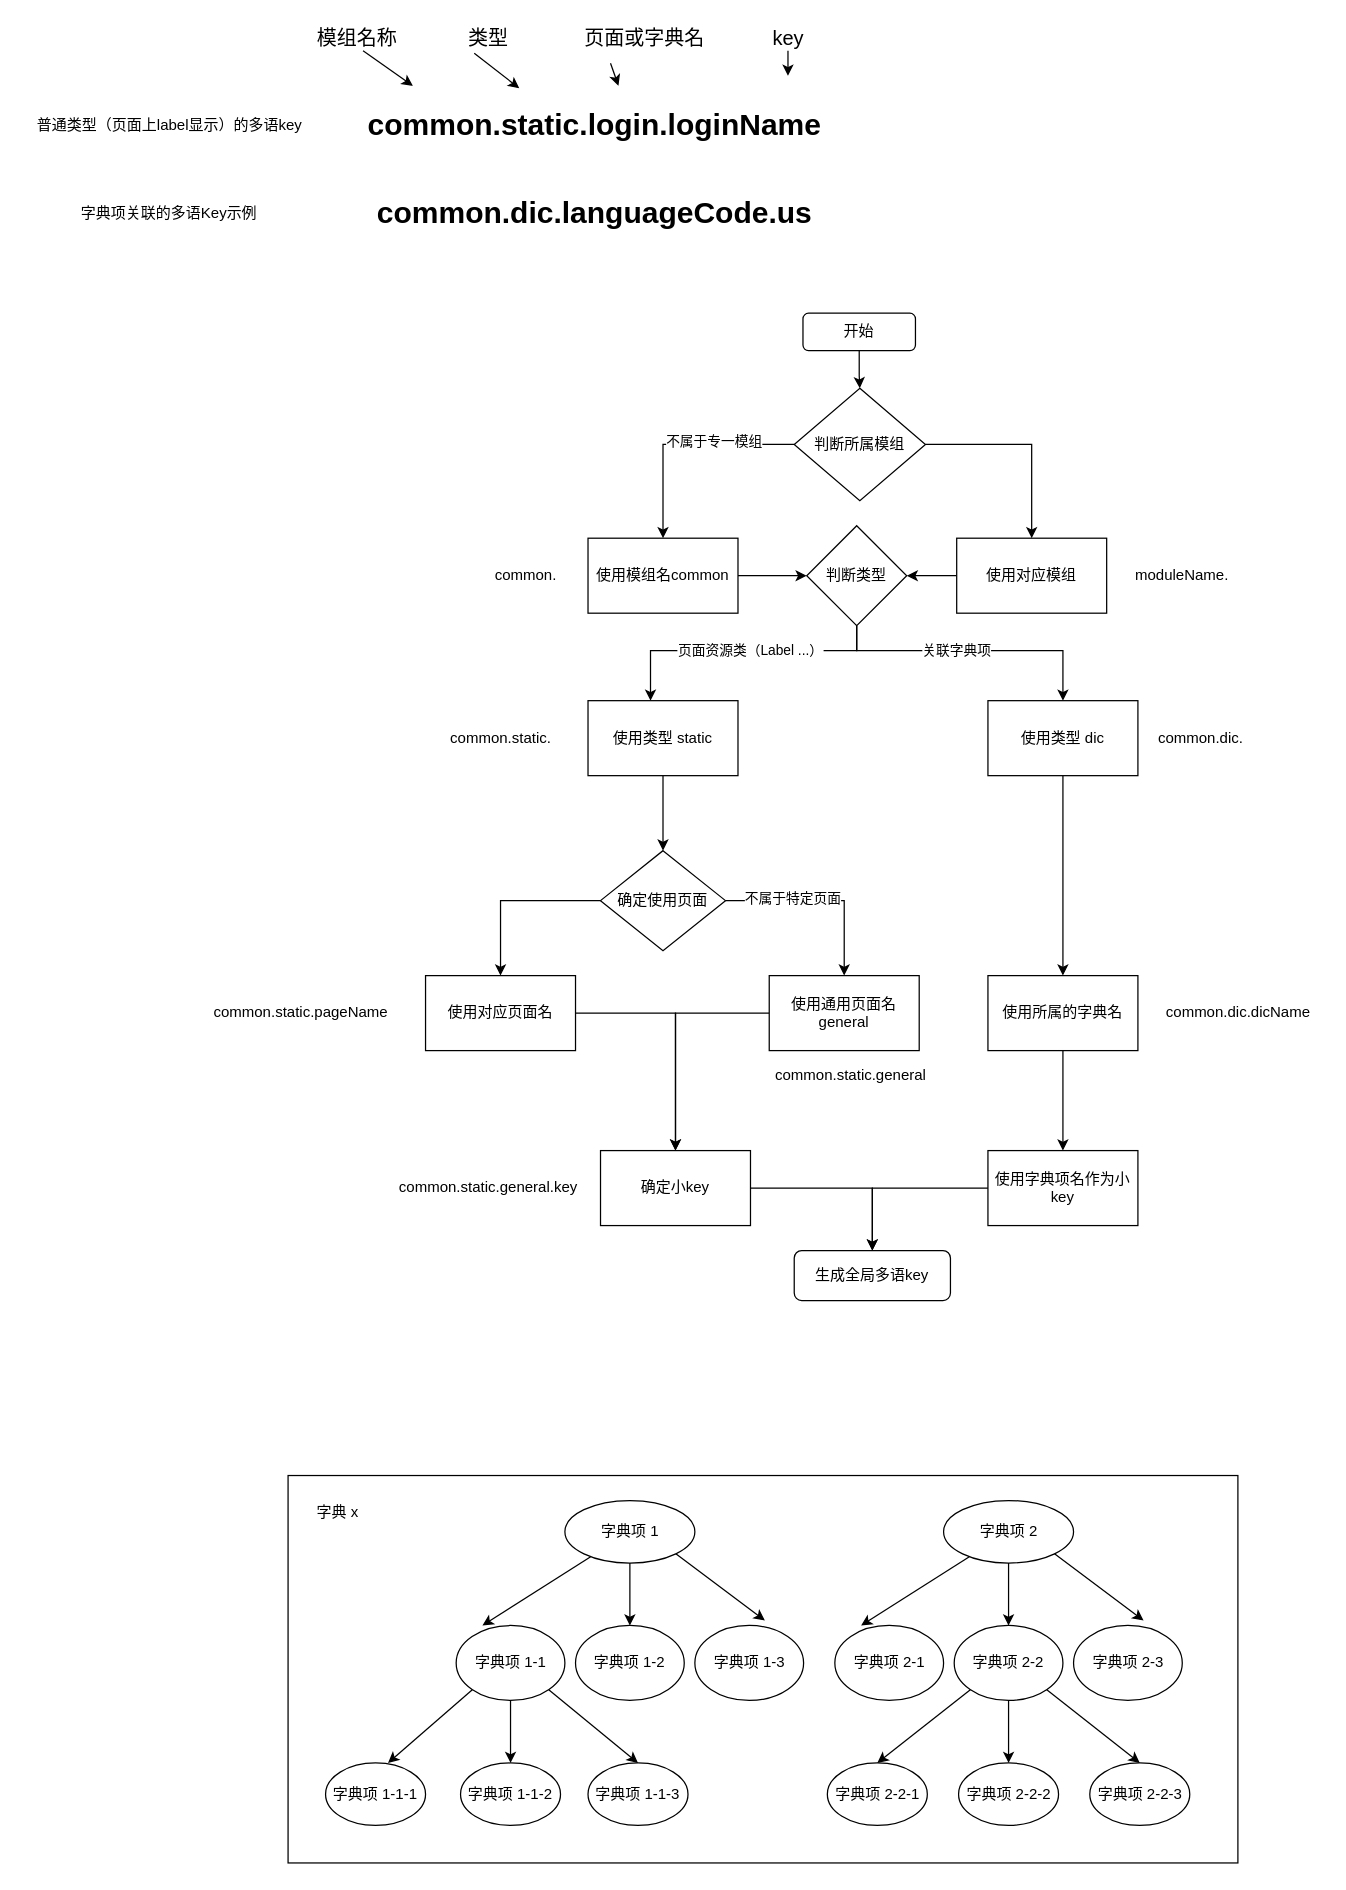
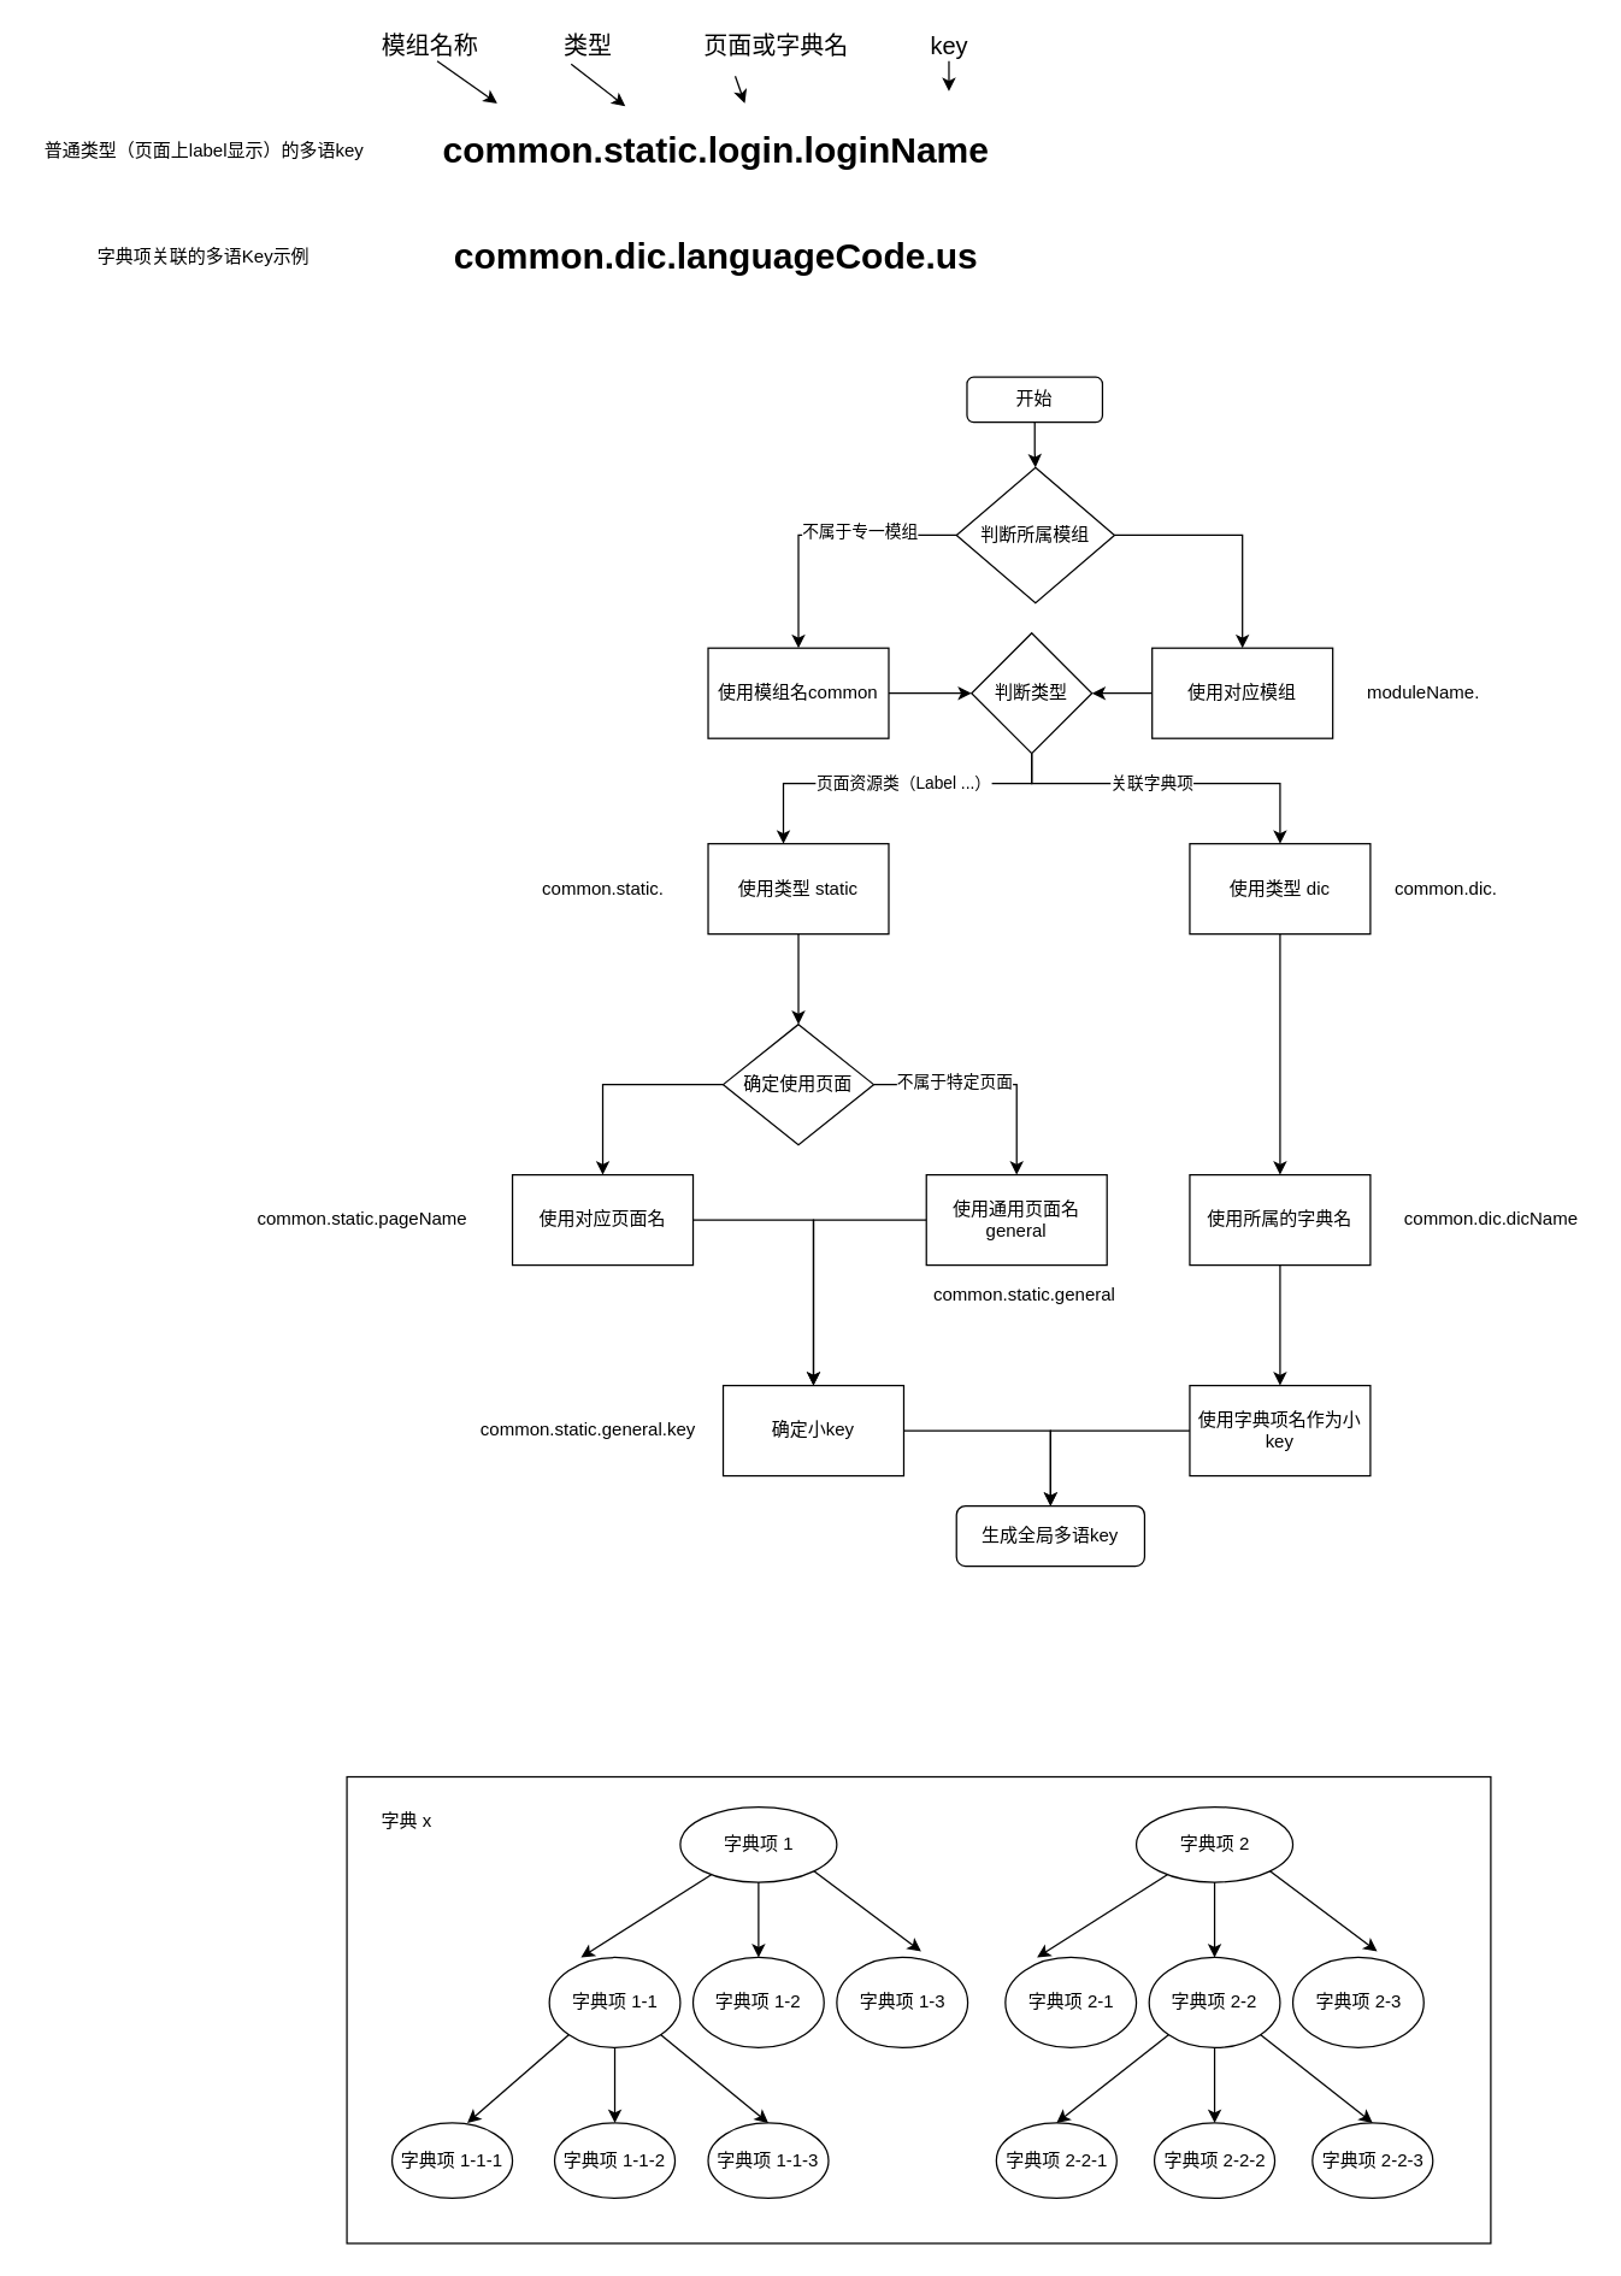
- <mxCell id="48" value="common." style="text;html=1;align=center;verticalAlign=middle;resizable=0;points=[];autosize=1;" parent="1" vertex="1"><mxGeometry x="390" y="450" width="60" height="20" as="geometry" /></mxCell>
